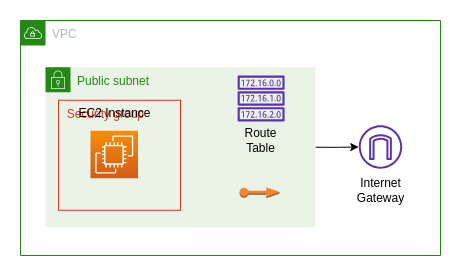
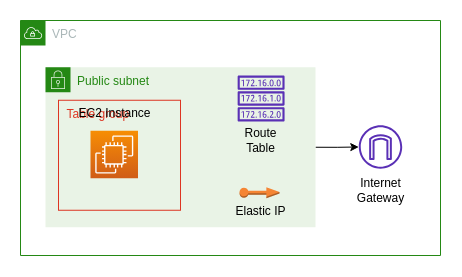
- <mxCell id="5" value="  Security group" style="fillColor=none;strokeColor=#DD3522;verticalAlign=top;fontStyle=0;fontColor=#DD3522;align=left;" parent="1" vertex="1"><mxGeometry x="58" y="99.75" width="122" height="110" as="geometry" /></mxCell>
+ <mxCell id="5" value="  Table group" style="fillColor=none;strokeColor=#DD3522;verticalAlign=top;fontStyle=0;fontColor=#DD3522;align=left;" parent="1" vertex="1"><mxGeometry x="58" y="99.75" width="122" height="110" as="geometry" /></mxCell>
+ <mxCell id="12" value="Elastic IP" style="text;html=1;resizable=0;autosize=1;align=center;verticalAlign=middle;points=[];fillColor=none;strokeColor=none;rounded=0;" parent="1" vertex="1"><mxGeometry x="225" y="200.75" width="70" height="20" as="geometry" /></mxCell>
